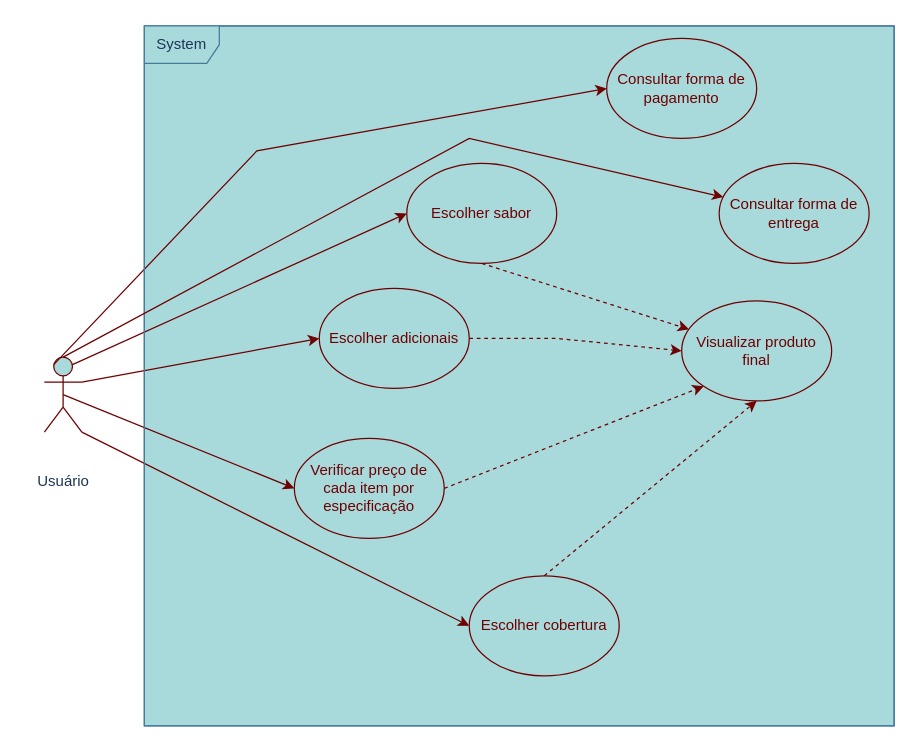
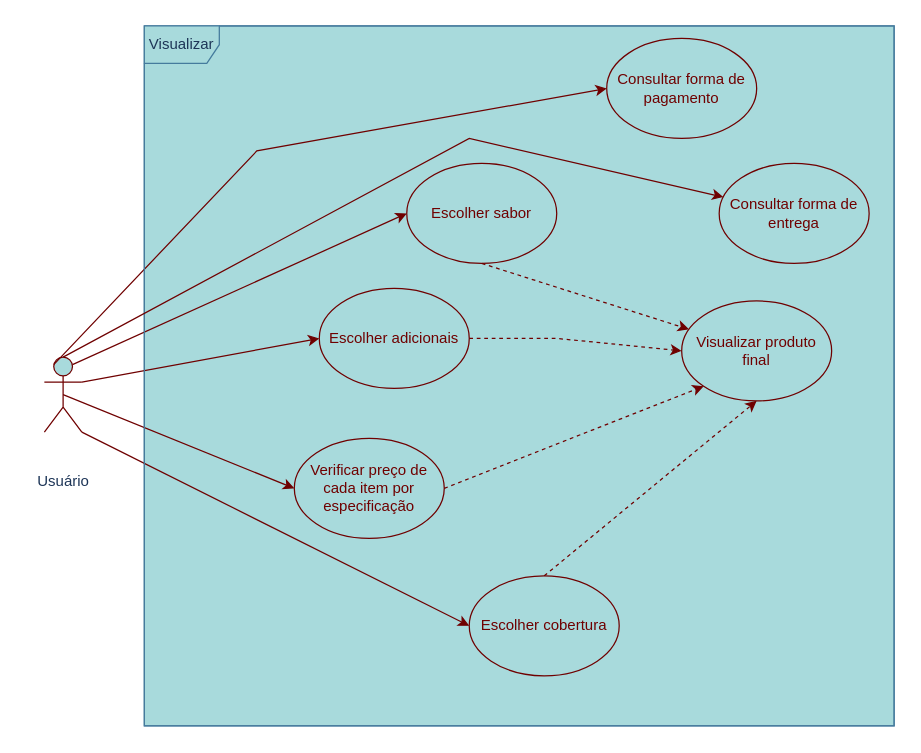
- <mxCell id="20" value="System" style="shape=umlFrame;whiteSpace=wrap;html=1;pointerEvents=0;fillStyle=solid;labelBackgroundColor=none;fillColor=#A8DADC;strokeColor=#457B9D;fontColor=#1D3557;" vertex="1" parent="1"><mxGeometry x="115" y="20" width="600" height="560" as="geometry" /></mxCell>
+ <mxCell id="20" value="Visualizar" style="shape=umlFrame;whiteSpace=wrap;html=1;pointerEvents=0;fillStyle=solid;labelBackgroundColor=none;fillColor=#A8DADC;strokeColor=#457B9D;fontColor=#1D3557;" vertex="1" parent="1"><mxGeometry x="115" y="20" width="600" height="560" as="geometry" /></mxCell>
